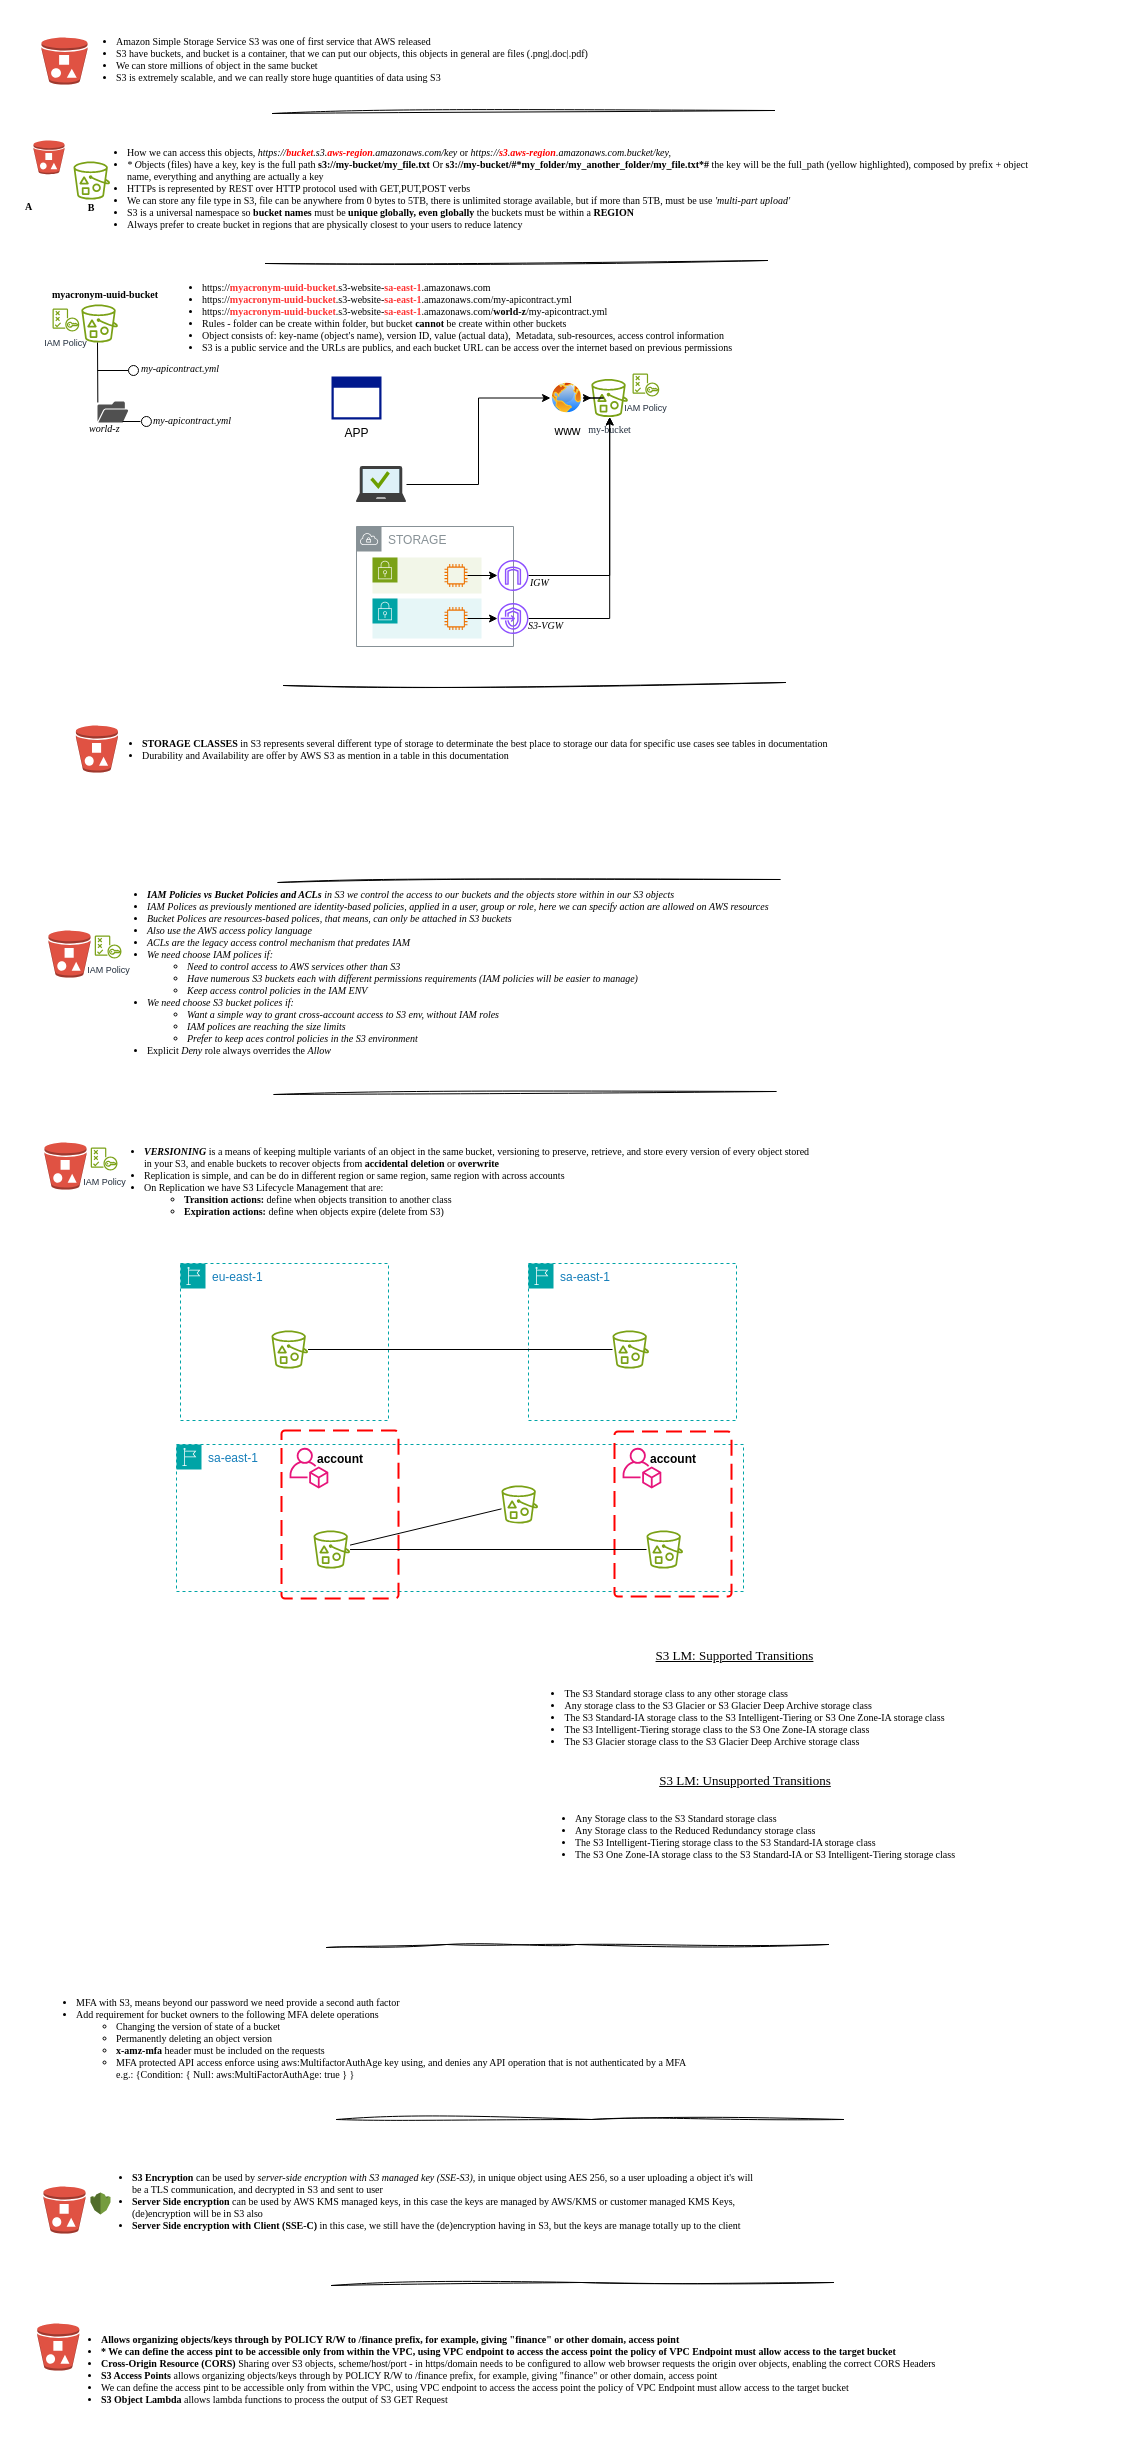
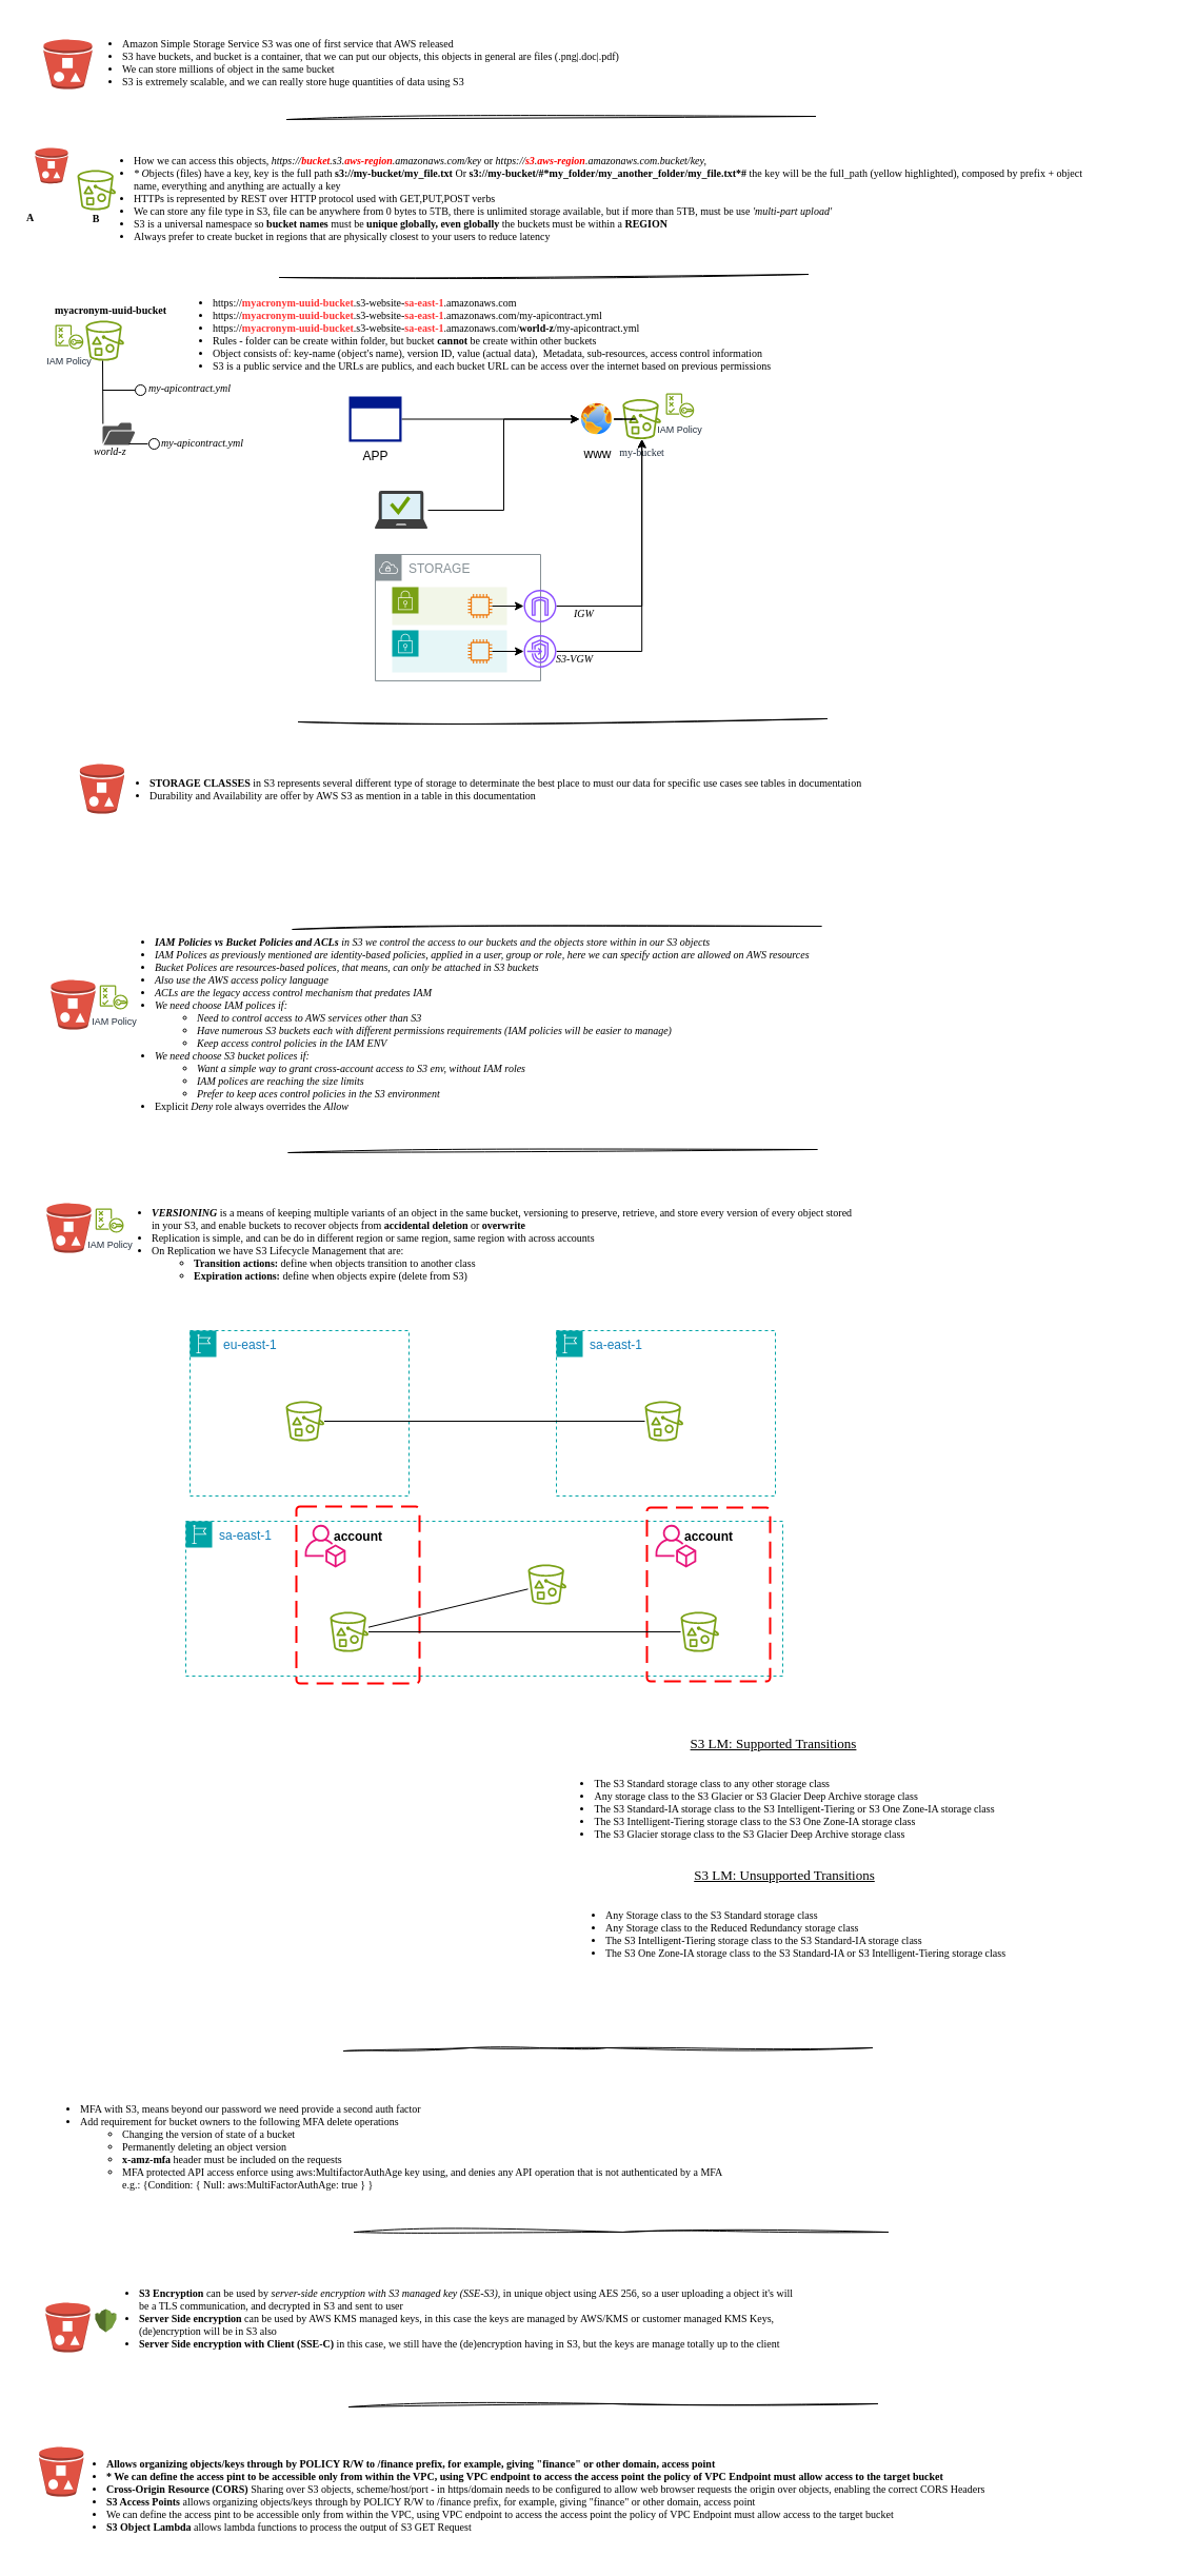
+ <mxCell id="24" style="edgeStyle=orthogonalEdgeStyle;rounded=0;orthogonalLoop=1;jettySize=auto;html=1;" parent="1" source="25" target="29" edge="1"><mxGeometry relative="1" as="geometry" /></mxCell>
- <mxCell id="28" style="edgeStyle=orthogonalEdgeStyle;rounded=0;orthogonalLoop=1;jettySize=auto;html=1;" parent="1" source="29" target="26" edge="1"><mxGeometry relative="1" as="geometry" /></mxCell>
+ <mxCell id="28" style="edgeStyle=orthogonalEdgeStyle;rounded=0;orthogonalLoop=1;jettySize=auto;html=1;endArrow=none;" parent="1" source="29" target="26" edge="1"><mxGeometry relative="1" as="geometry" /></mxCell>
- <mxCell id="43" value="IGW" style="text;html=1;strokeColor=none;fillColor=none;align=left;verticalAlign=middle;whiteSpace=wrap;rounded=0;fontFamily=Verdana;fontSize=10;fontStyle=2" parent="1" vertex="1"><mxGeometry x="528" y="573" width="27" height="17.5" as="geometry" /></mxCell>
+ <mxCell id="43" value="IGW" style="text;html=1;strokeColor=none;fillColor=none;align=left;verticalAlign=middle;whiteSpace=wrap;rounded=0;fontFamily=Verdana;fontSize=10;fontStyle=2" parent="1" vertex="1"><mxGeometry x="543" y="573" width="27" height="17.5" as="geometry" /></mxCell>
- <mxCell id="46" value="&lt;ul style=&quot;font-size: 10px;&quot;&gt;&lt;li style=&quot;border-color: var(--border-color);&quot;&gt;&lt;b style=&quot;border-color: var(--border-color);&quot;&gt;STORAGE CLASSES&amp;nbsp;&lt;/b&gt;in S3 represents several different type of storage to determinate the best place to storage our data for specific use cases see tables in documentation&lt;/li&gt;&lt;li style=&quot;border-color: var(--border-color);&quot;&gt;Durability and Availability are offer by AWS S3 as mention in a table in this documentation&lt;/li&gt;&lt;/ul&gt;" style="text;html=1;strokeColor=none;fillColor=none;align=left;verticalAlign=middle;whiteSpace=wrap;rounded=0;fontFamily=Verdana;fontSize=10;" parent="1" vertex="1"><mxGeometry x="100" y="716" width="1014" height="65" as="geometry" /></mxCell>
+ <mxCell id="46" value="&lt;ul style=&quot;font-size: 10px;&quot;&gt;&lt;li style=&quot;border-color: var(--border-color);&quot;&gt;&lt;b style=&quot;border-color: var(--border-color);&quot;&gt;STORAGE CLASSES&amp;nbsp;&lt;/b&gt;in S3 represents several different type of storage to determinate the best place to must our data for specific use cases see tables in documentation&lt;/li&gt;&lt;li style=&quot;border-color: var(--border-color);&quot;&gt;Durability and Availability are offer by AWS S3 as mention in a table in this documentation&lt;/li&gt;&lt;/ul&gt;" style="text;html=1;strokeColor=none;fillColor=none;align=left;verticalAlign=middle;whiteSpace=wrap;rounded=0;fontFamily=Verdana;fontSize=10;" parent="1" vertex="1"><mxGeometry x="100" y="716" width="1014" height="65" as="geometry" /></mxCell>
